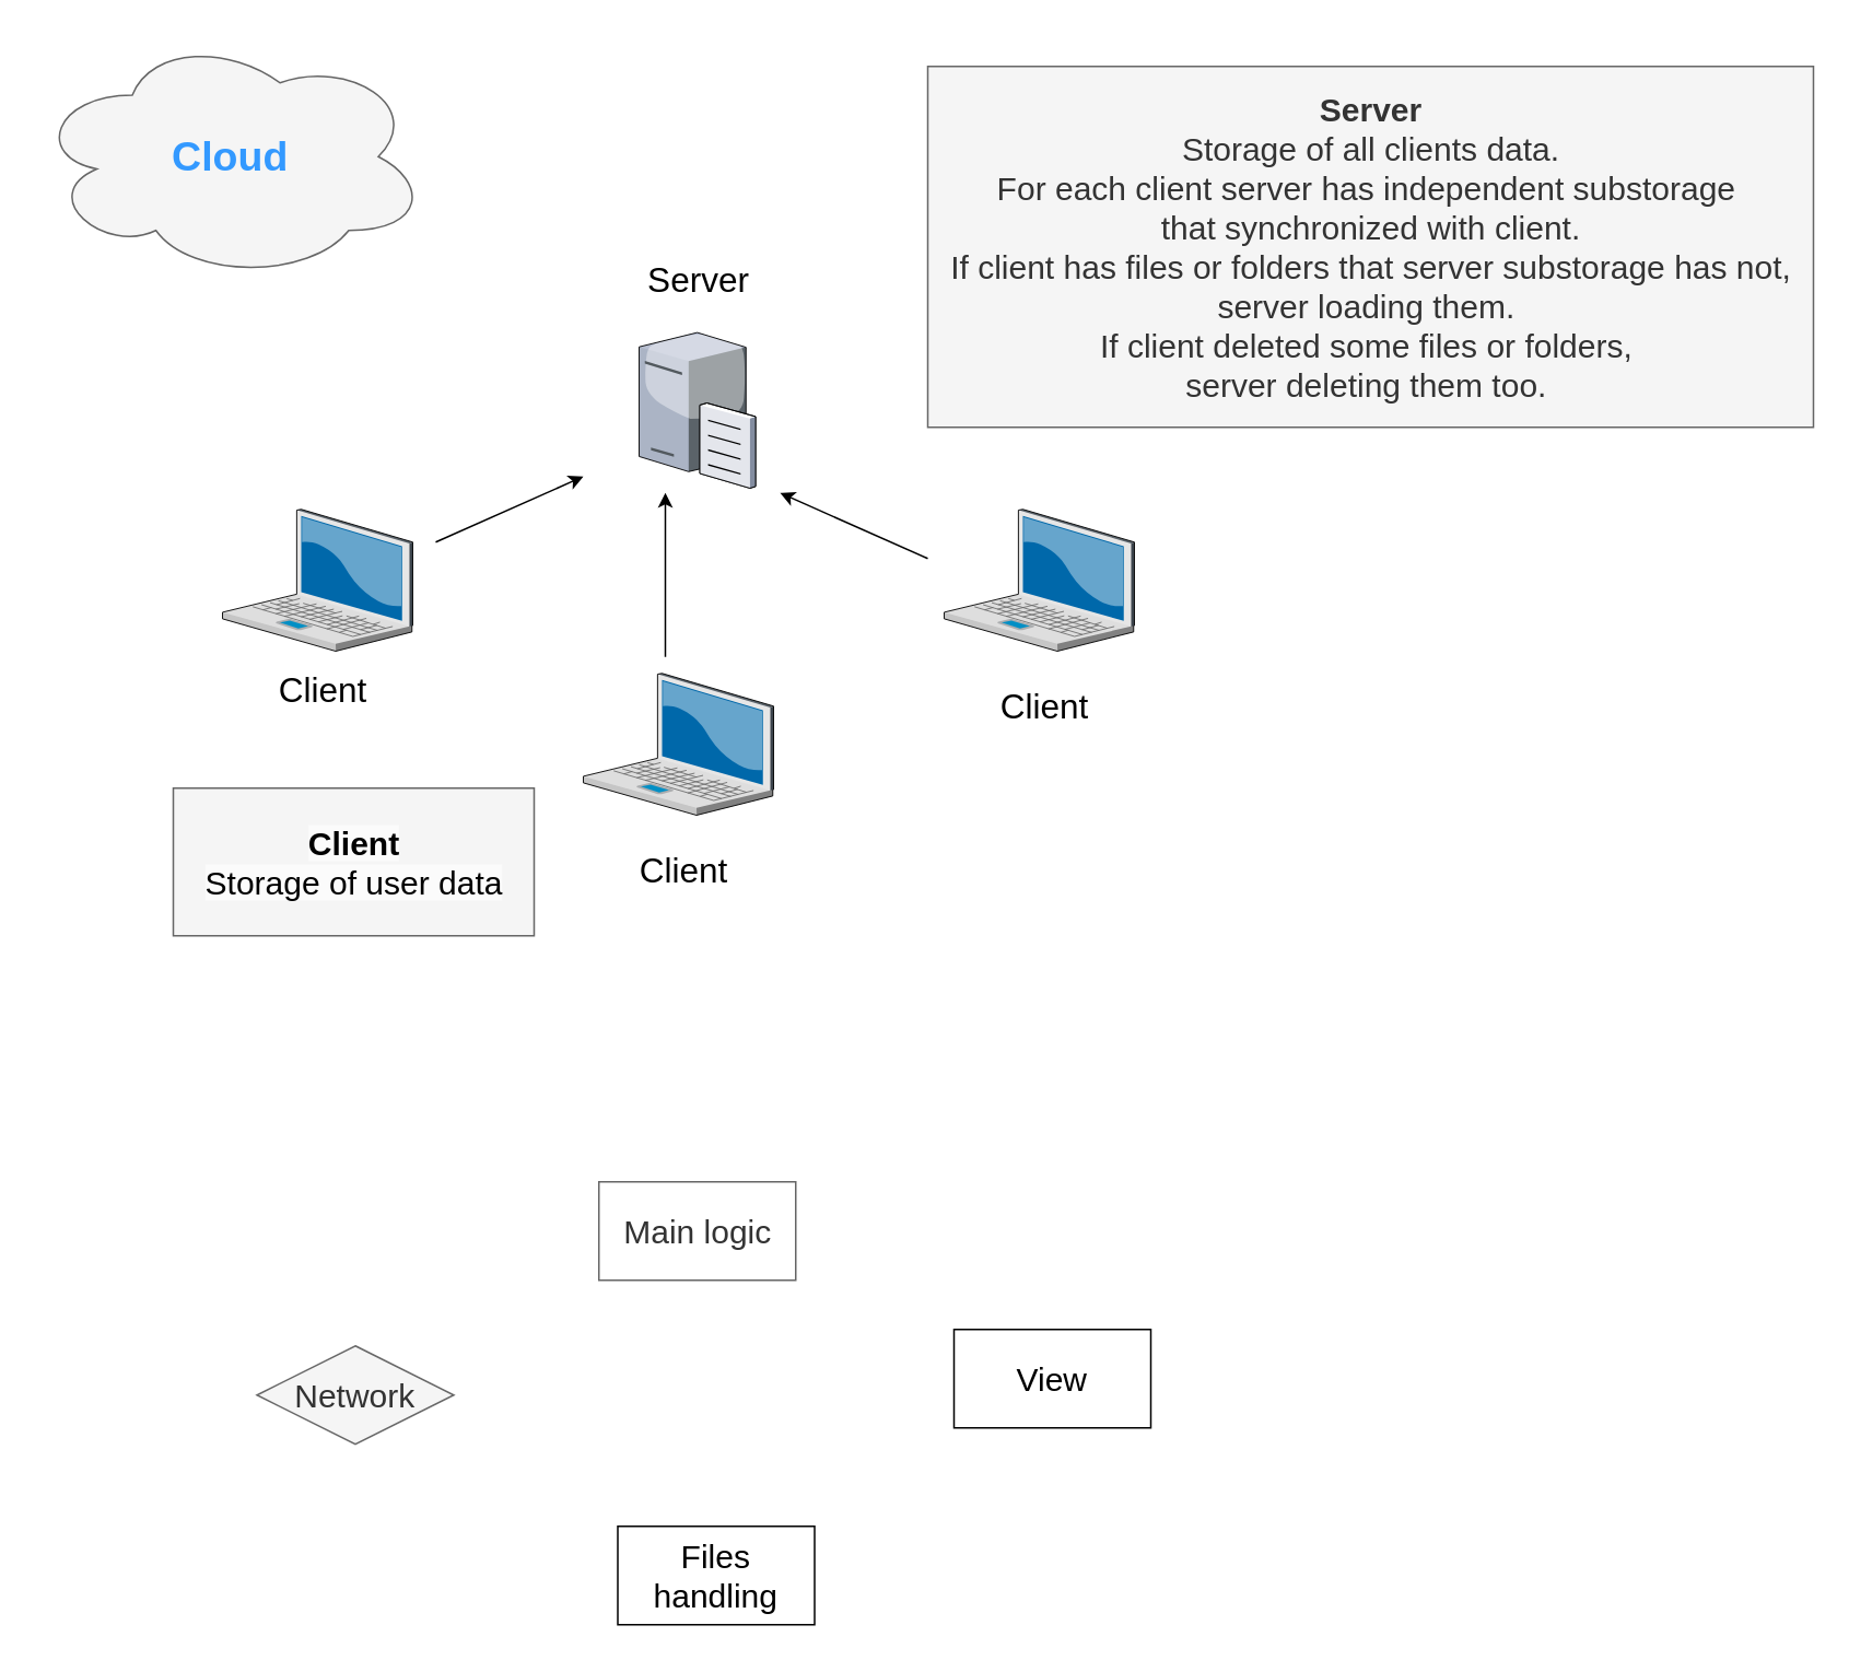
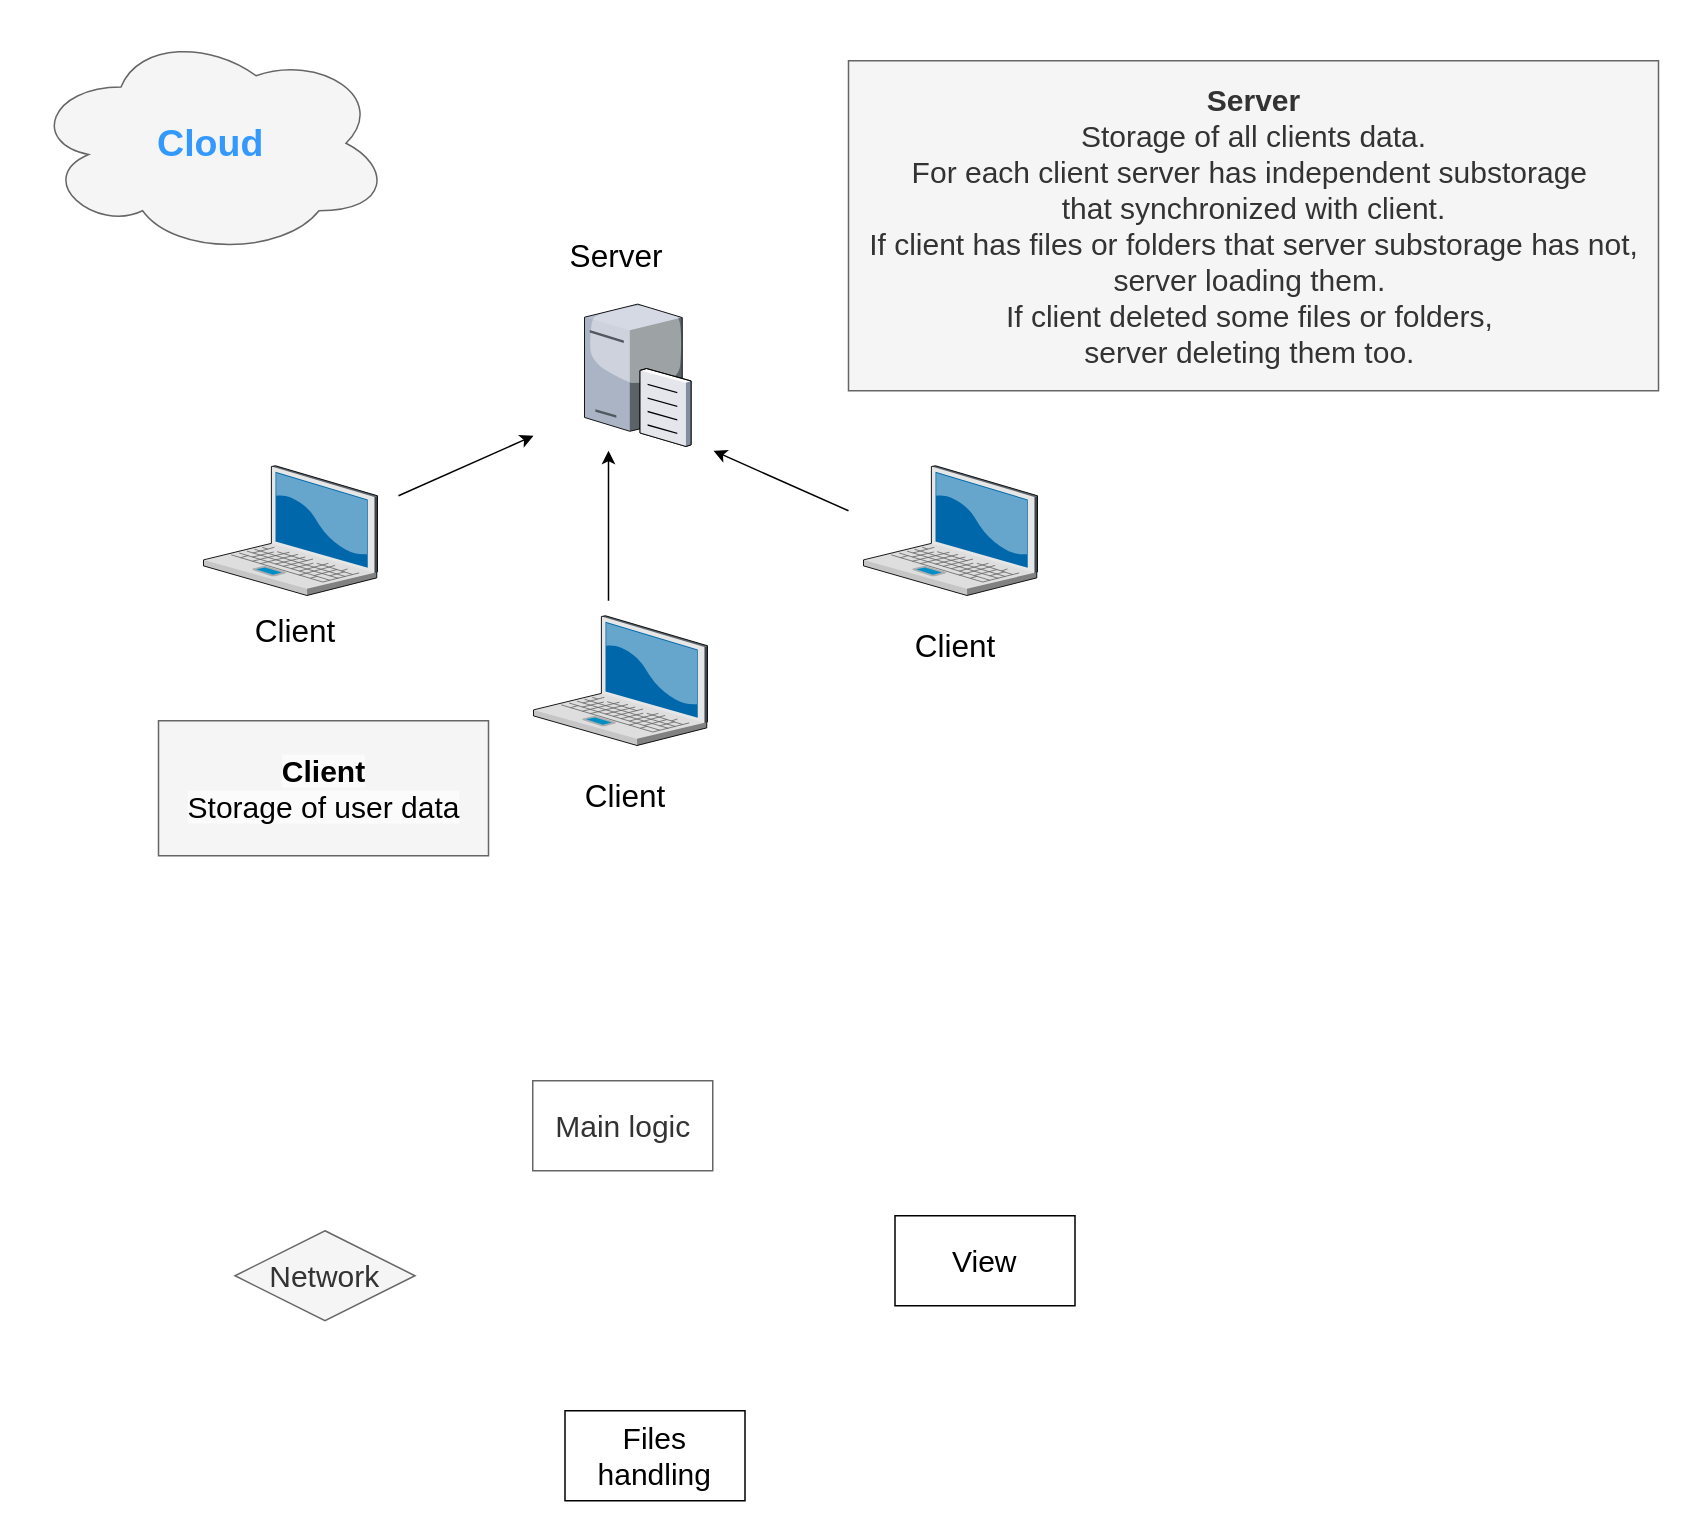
- <mxCell id="7" value="Server" style="text;html=1;align=center;verticalAlign=middle;resizable=0;points=[];autosize=1;strokeColor=none;fillColor=none;fontSize=21;fontColor=#000000;" vertex="1" parent="1"><mxGeometry x="379.5" y="150" width="90" height="40" as="geometry" /></mxCell>
+ <mxCell id="7" value="Server" style="text;html=1;align=center;verticalAlign=middle;resizable=0;points=[];autosize=1;strokeColor=none;fillColor=none;fontSize=21;fontColor=#000000;" vertex="1" parent="1"><mxGeometry x="364.5" y="150" width="90" height="40" as="geometry" /></mxCell>
- <mxCell id="16" value="Main logic" style="rounded=0;whiteSpace=wrap;html=1;fontSize=20;fillColor=#FFFFFF;strokeColor=#666666;fontColor=#333333;" vertex="1" parent="1"><mxGeometry x="364.5" y="720" width="120" height="60" as="geometry" /></mxCell>
+ <mxCell id="16" value="Main logic" style="rounded=0;whiteSpace=wrap;html=1;fontSize=20;fillColor=#FFFFFF;strokeColor=#666666;fontColor=#333333;" vertex="1" parent="1"><mxGeometry x="354.5" y="720" width="120" height="60" as="geometry" /></mxCell>
- <mxCell id="18" value="View" style="rounded=0;whiteSpace=wrap;html=1;fontSize=20;fontColor=#000000;" vertex="1" parent="1"><mxGeometry x="581" y="810" width="120" height="60" as="geometry" /></mxCell>
+ <mxCell id="18" value="View" style="rounded=0;whiteSpace=wrap;html=1;fontSize=20;fontColor=#000000;" vertex="1" parent="1"><mxGeometry x="596" y="810" width="120" height="60" as="geometry" /></mxCell>
- <mxCell id="19" value="Files handling" style="rounded=0;whiteSpace=wrap;html=1;fontSize=20;fontColor=#000000;" vertex="1" parent="1"><mxGeometry x="376" y="930" width="120" height="60" as="geometry" /></mxCell>
+ <mxCell id="19" value="Files handling" style="rounded=0;whiteSpace=wrap;html=1;fontSize=20;fontColor=#000000;" vertex="1" parent="1"><mxGeometry x="376" y="940" width="120" height="60" as="geometry" /></mxCell>
